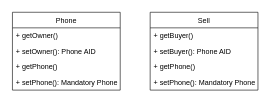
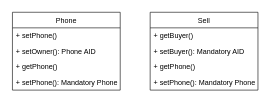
- <mxCell id="3" value="+ getOwner()" style="text;strokeColor=none;fillColor=none;align=left;verticalAlign=top;spacingLeft=4;spacingRight=4;overflow=hidden;rotatable=0;points=[[0,0.5],[1,0.5]];portConstraint=eastwest;" vertex="1" parent="2"><mxGeometry y="26" width="180" height="26" as="geometry" /></mxCell>
+ <mxCell id="3" value="+ setPhone()" style="text;strokeColor=none;fillColor=none;align=left;verticalAlign=top;spacingLeft=4;spacingRight=4;overflow=hidden;rotatable=0;points=[[0,0.5],[1,0.5]];portConstraint=eastwest;" vertex="1" parent="2"><mxGeometry y="26" width="180" height="26" as="geometry" /></mxCell>
- <mxCell id="9" value="+ setBuyer(): Phone AID" style="text;strokeColor=none;fillColor=none;align=left;verticalAlign=top;spacingLeft=4;spacingRight=4;overflow=hidden;rotatable=0;points=[[0,0.5],[1,0.5]];portConstraint=eastwest;" vertex="1" parent="7"><mxGeometry y="52" width="180" height="26" as="geometry" /></mxCell>
+ <mxCell id="9" value="+ setBuyer(): Mandatory AID" style="text;strokeColor=none;fillColor=none;align=left;verticalAlign=top;spacingLeft=4;spacingRight=4;overflow=hidden;rotatable=0;points=[[0,0.5],[1,0.5]];portConstraint=eastwest;" vertex="1" parent="7"><mxGeometry y="52" width="180" height="26" as="geometry" /></mxCell>
